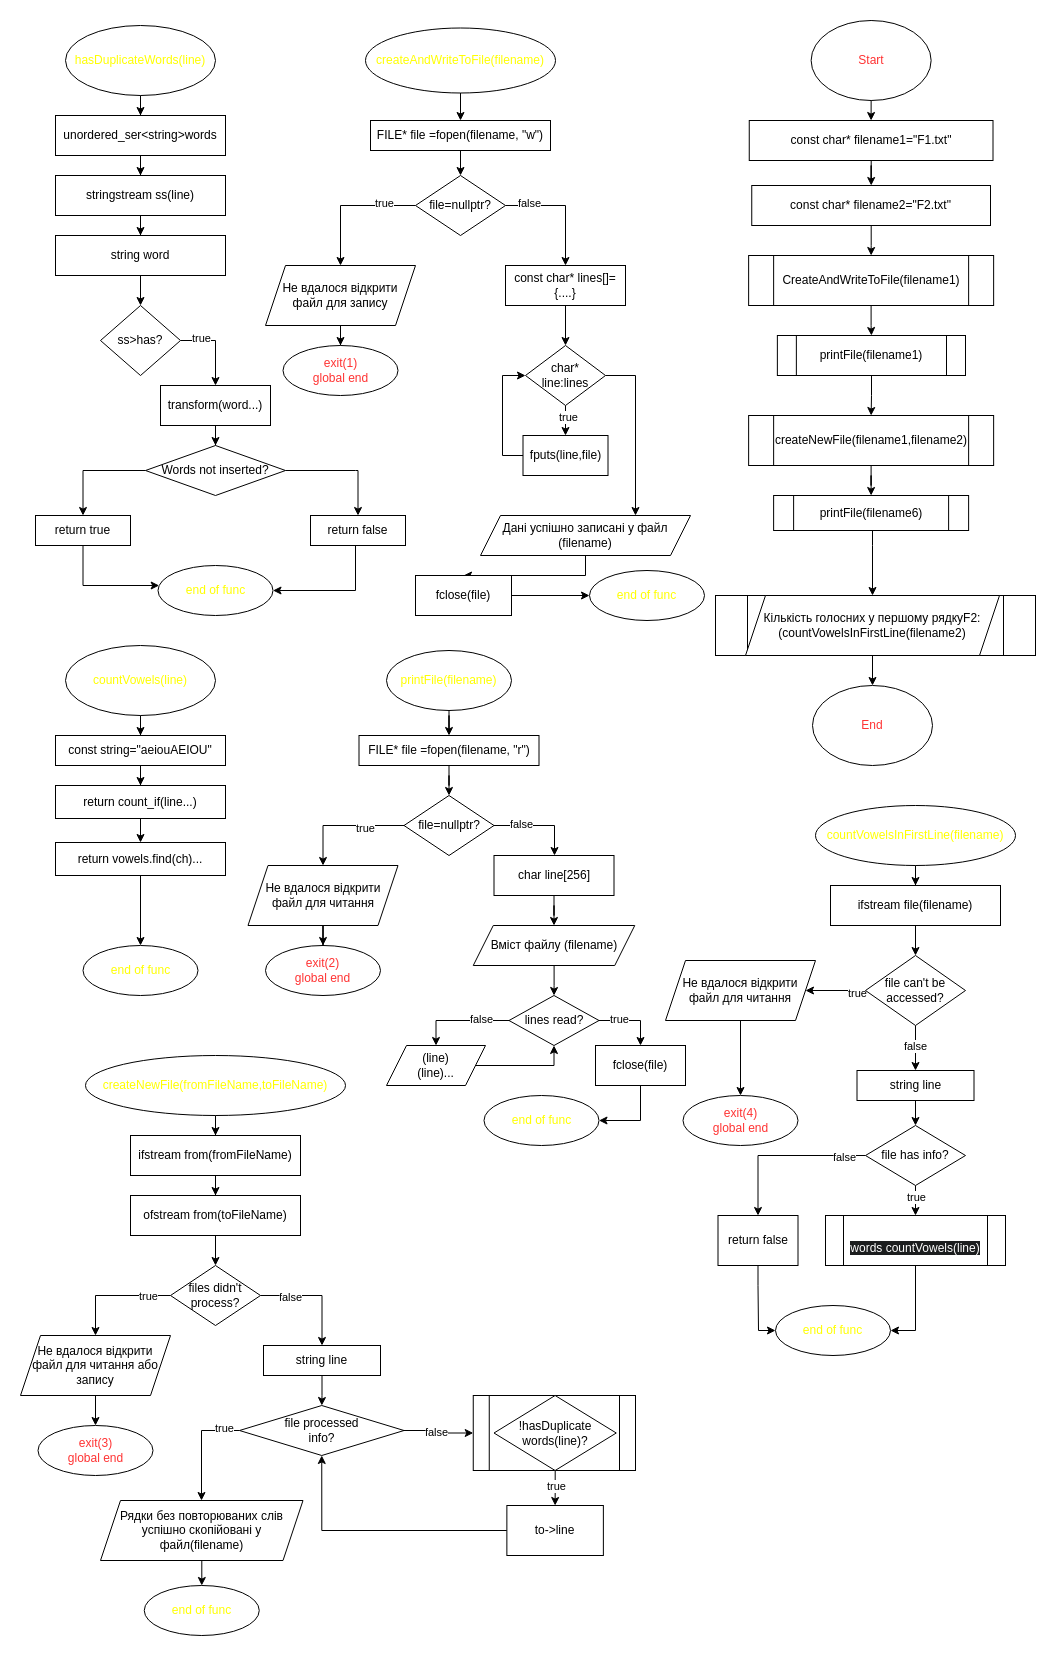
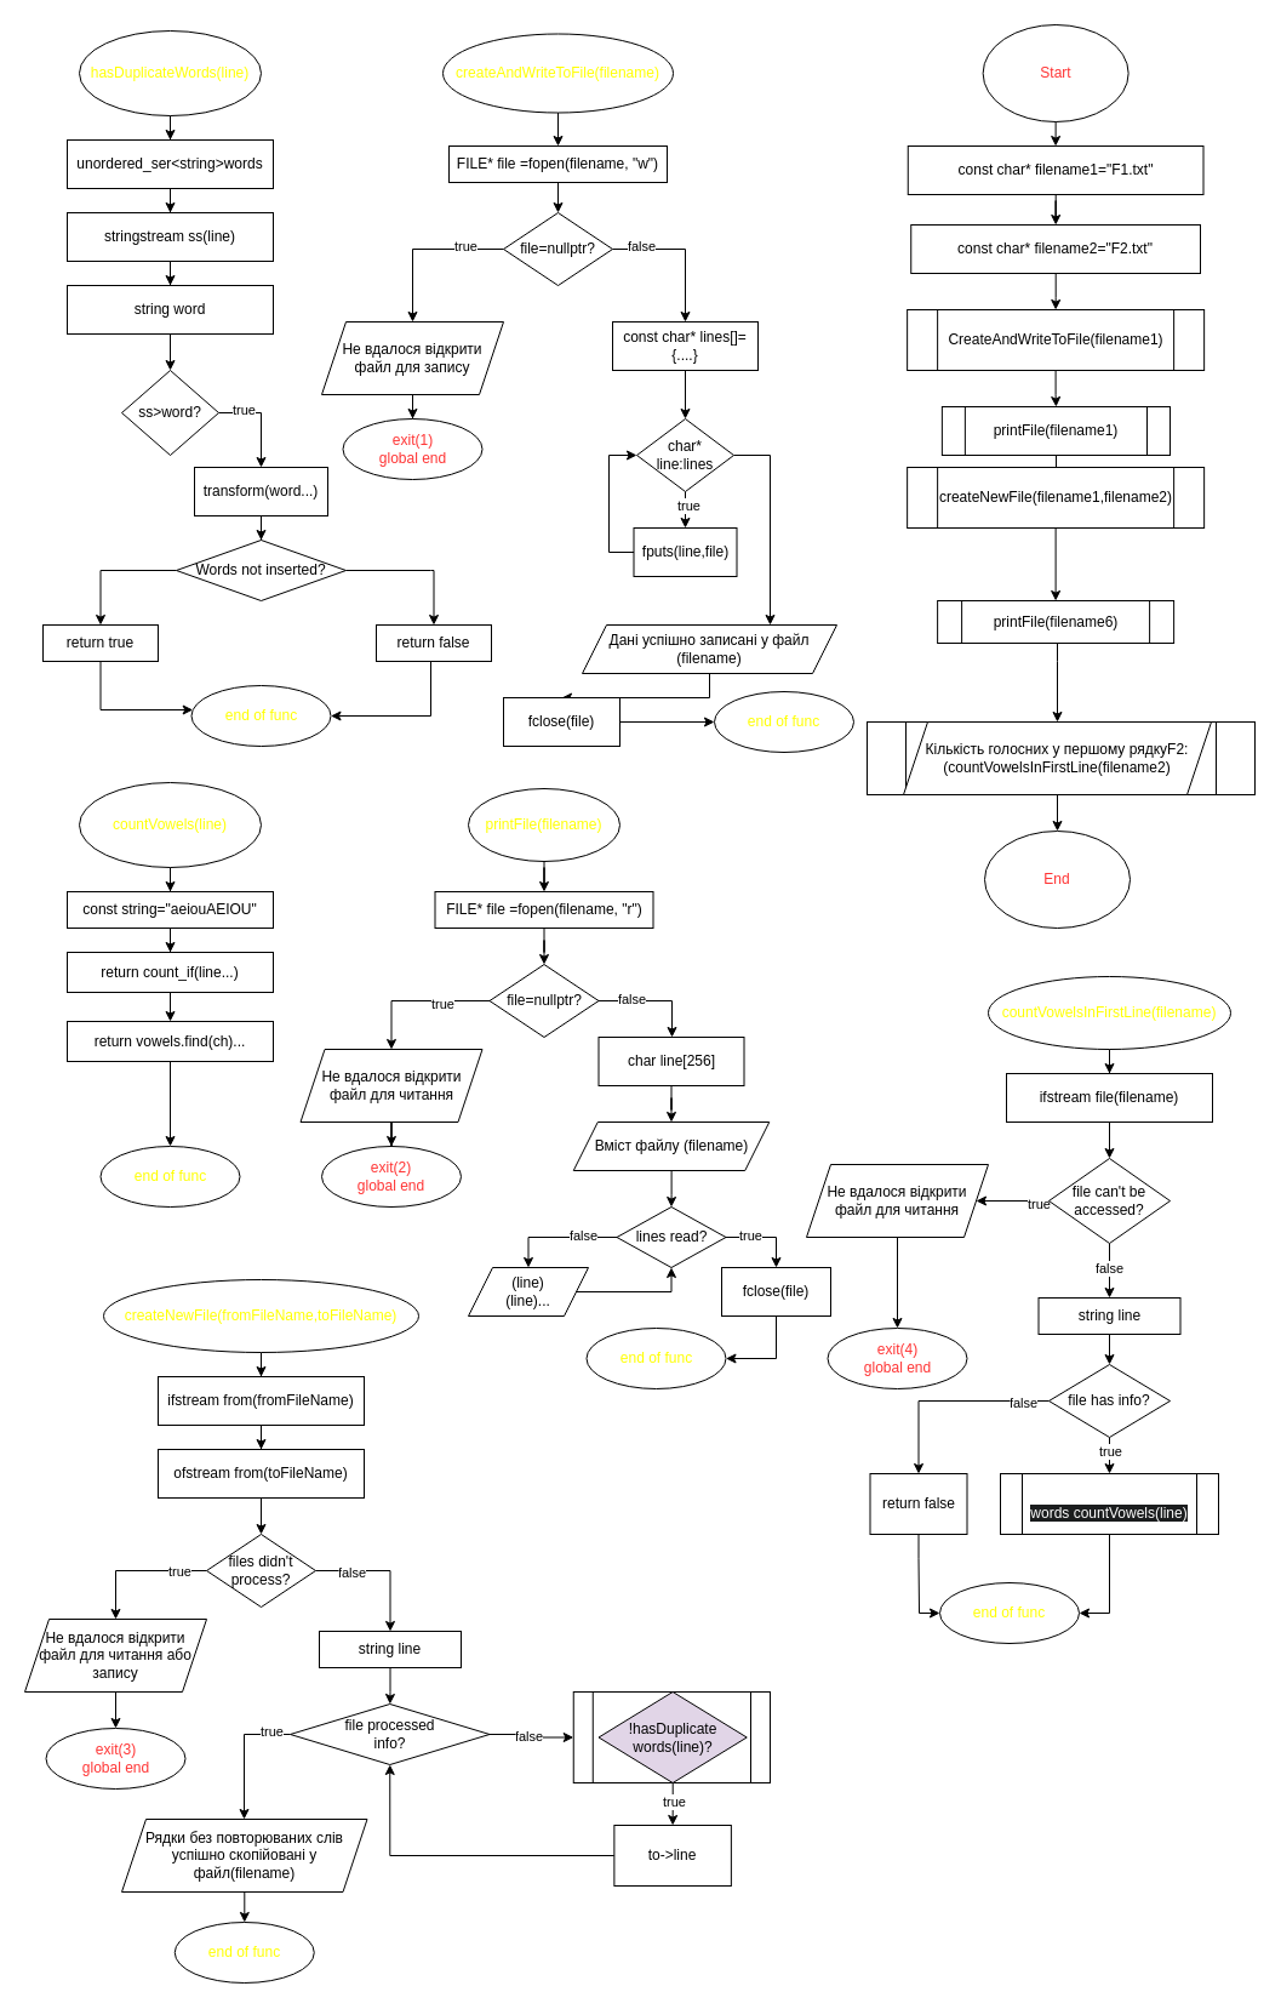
- <mxCell id="13" value="ss&amp;gt;has?" style="rhombus;whiteSpace=wrap;html=1;" vertex="1" parent="1"><mxGeometry x="100" y="305" width="80" height="70" as="geometry" /></mxCell>
+ <mxCell id="13" value="ss&amp;gt;word?" style="rhombus;whiteSpace=wrap;html=1;" vertex="1" parent="1"><mxGeometry x="100" y="305" width="80" height="70" as="geometry" /></mxCell>
- <mxCell id="149" value="createNewFile(filename1,filename2)" style="shape=process;whiteSpace=wrap;html=1;backgroundOutline=1;" vertex="1" parent="1"><mxGeometry x="748.13" y="415" width="245" height="50" as="geometry" /></mxCell>
+ <mxCell id="149" value="createNewFile(filename1,filename2)" style="shape=process;whiteSpace=wrap;html=1;backgroundOutline=1;" vertex="1" parent="1"><mxGeometry x="748.13" y="385" width="245" height="50" as="geometry" /></mxCell>
- <mxCell id="110" value="!hasDuplicate words(line)?" style="rhombus;whiteSpace=wrap;html=1;" vertex="1" parent="1"><mxGeometry x="493.5" y="1395" width="122.25" height="75" as="geometry" /></mxCell>
+ <mxCell id="110" value="!hasDuplicate words(line)?" style="rhombus;whiteSpace=wrap;html=1;fillColor=#e1d5e7;" vertex="1" parent="1"><mxGeometry x="493.5" y="1395" width="122.25" height="75" as="geometry" /></mxCell>
